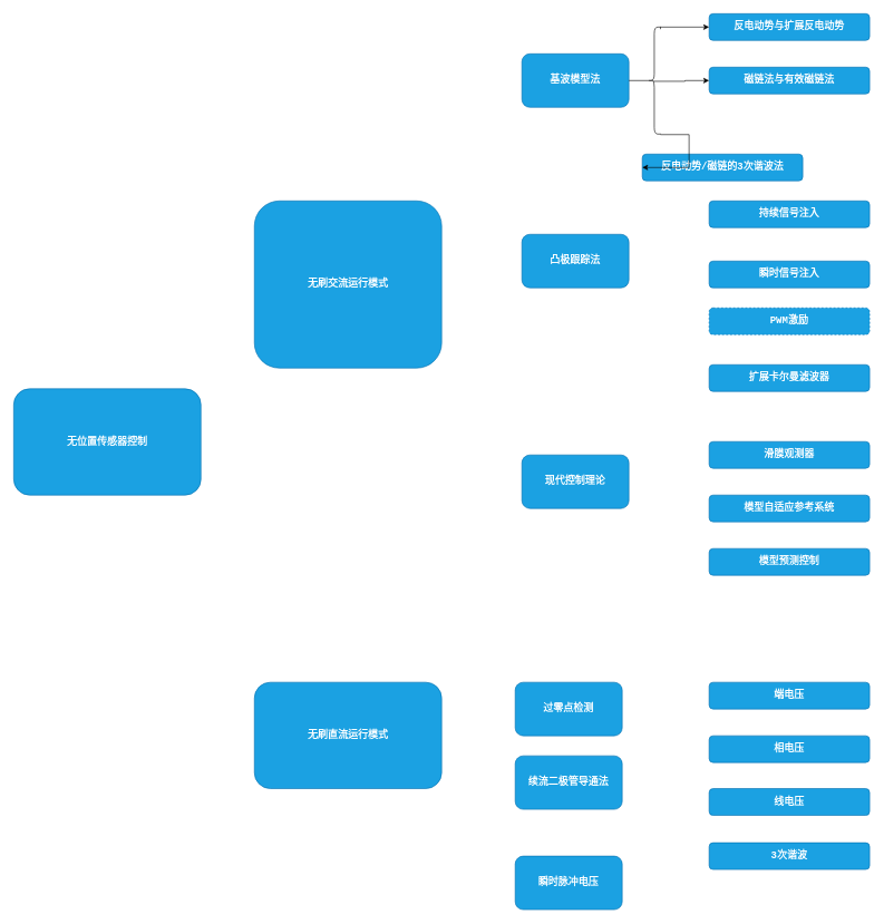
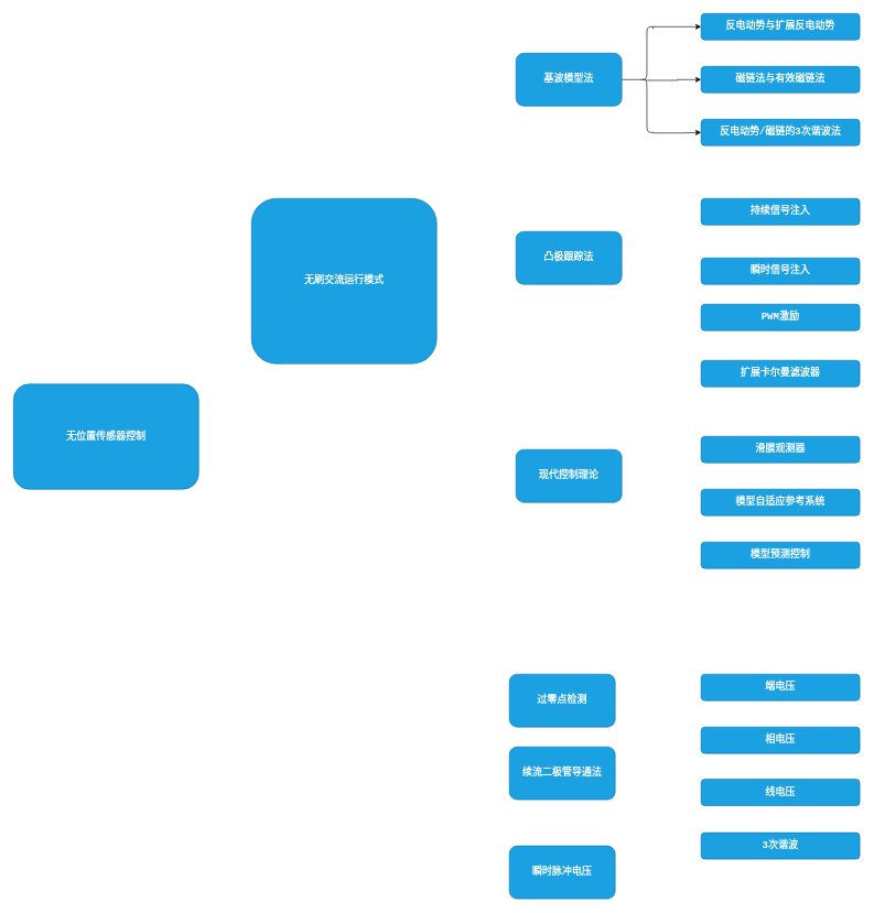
- <mxCell id="8" value="&lt;div style=&quot;font-family: Consolas, &amp;quot;Courier New&amp;quot;, monospace; font-size: 15px; line-height: 19px; white-space: pre;&quot;&gt;&lt;div style=&quot;line-height: 19px; font-size: 15px;&quot;&gt;&lt;div style=&quot;line-height: 19px; font-size: 15px;&quot;&gt;反电动势/磁链的3次谐波法&lt;/div&gt;&lt;/div&gt;&lt;/div&gt;" style="rounded=1;whiteSpace=wrap;html=1;fontSize=15;fontStyle=1;fillColor=#1ba1e2;fontColor=#ffffff;strokeColor=#006EAF;" vertex="1" parent="1"><mxGeometry x="960" y="230" width="240" height="40" as="geometry" /></mxCell>
+ <mxCell id="8" value="&lt;div style=&quot;font-family: Consolas, &amp;quot;Courier New&amp;quot;, monospace; font-size: 15px; line-height: 19px; white-space: pre;&quot;&gt;&lt;div style=&quot;line-height: 19px; font-size: 15px;&quot;&gt;&lt;div style=&quot;line-height: 19px; font-size: 15px;&quot;&gt;反电动势/磁链的3次谐波法&lt;/div&gt;&lt;/div&gt;&lt;/div&gt;" style="rounded=1;whiteSpace=wrap;html=1;fontSize=15;fontStyle=1;fillColor=#1ba1e2;fontColor=#ffffff;strokeColor=#006EAF;" vertex="1" parent="1"><mxGeometry x="1060" y="180" width="240" height="40" as="geometry" /></mxCell>
- <mxCell id="13" value="&lt;div style=&quot;font-family: Consolas, &amp;quot;Courier New&amp;quot;, monospace; font-size: 15px; line-height: 19px; white-space: pre;&quot;&gt;&lt;div style=&quot;line-height: 19px; font-size: 15px;&quot;&gt;&lt;div style=&quot;line-height: 19px; font-size: 15px;&quot;&gt;PWM激励&lt;/div&gt;&lt;/div&gt;&lt;/div&gt;" style="rounded=1;whiteSpace=wrap;html=1;fontSize=15;fontStyle=1;fillColor=#1ba1e2;fontColor=#ffffff;strokeColor=#006EAF;dashed=1;" vertex="1" parent="1"><mxGeometry x="1060" y="460" width="240" height="40" as="geometry" /></mxCell>
+ <mxCell id="13" value="&lt;div style=&quot;font-family: Consolas, &amp;quot;Courier New&amp;quot;, monospace; font-size: 15px; line-height: 19px; white-space: pre;&quot;&gt;&lt;div style=&quot;line-height: 19px; font-size: 15px;&quot;&gt;&lt;div style=&quot;line-height: 19px; font-size: 15px;&quot;&gt;PWM激励&lt;/div&gt;&lt;/div&gt;&lt;/div&gt;" style="rounded=1;whiteSpace=wrap;html=1;fontSize=15;fontStyle=1;fillColor=#1ba1e2;fontColor=#ffffff;strokeColor=#006EAF;" vertex="1" parent="1"><mxGeometry x="1060" y="460" width="240" height="40" as="geometry" /></mxCell>
- <mxCell id="4" value="&lt;div style=&quot;font-family: Consolas, &amp;quot;Courier New&amp;quot;, monospace; font-size: 15px; line-height: 19px; white-space: pre;&quot;&gt;&lt;div style=&quot;line-height: 19px; font-size: 15px;&quot;&gt;&lt;div style=&quot;line-height: 19px; font-size: 15px;&quot;&gt;无刷直流运行模式&lt;/div&gt;&lt;/div&gt;&lt;/div&gt;" style="rounded=1;whiteSpace=wrap;html=1;fontSize=15;fontStyle=1;fillColor=#1ba1e2;fontColor=#ffffff;strokeColor=#006EAF;" vertex="1" parent="1"><mxGeometry x="380" y="1020" width="280" height="159" as="geometry" /></mxCell>
